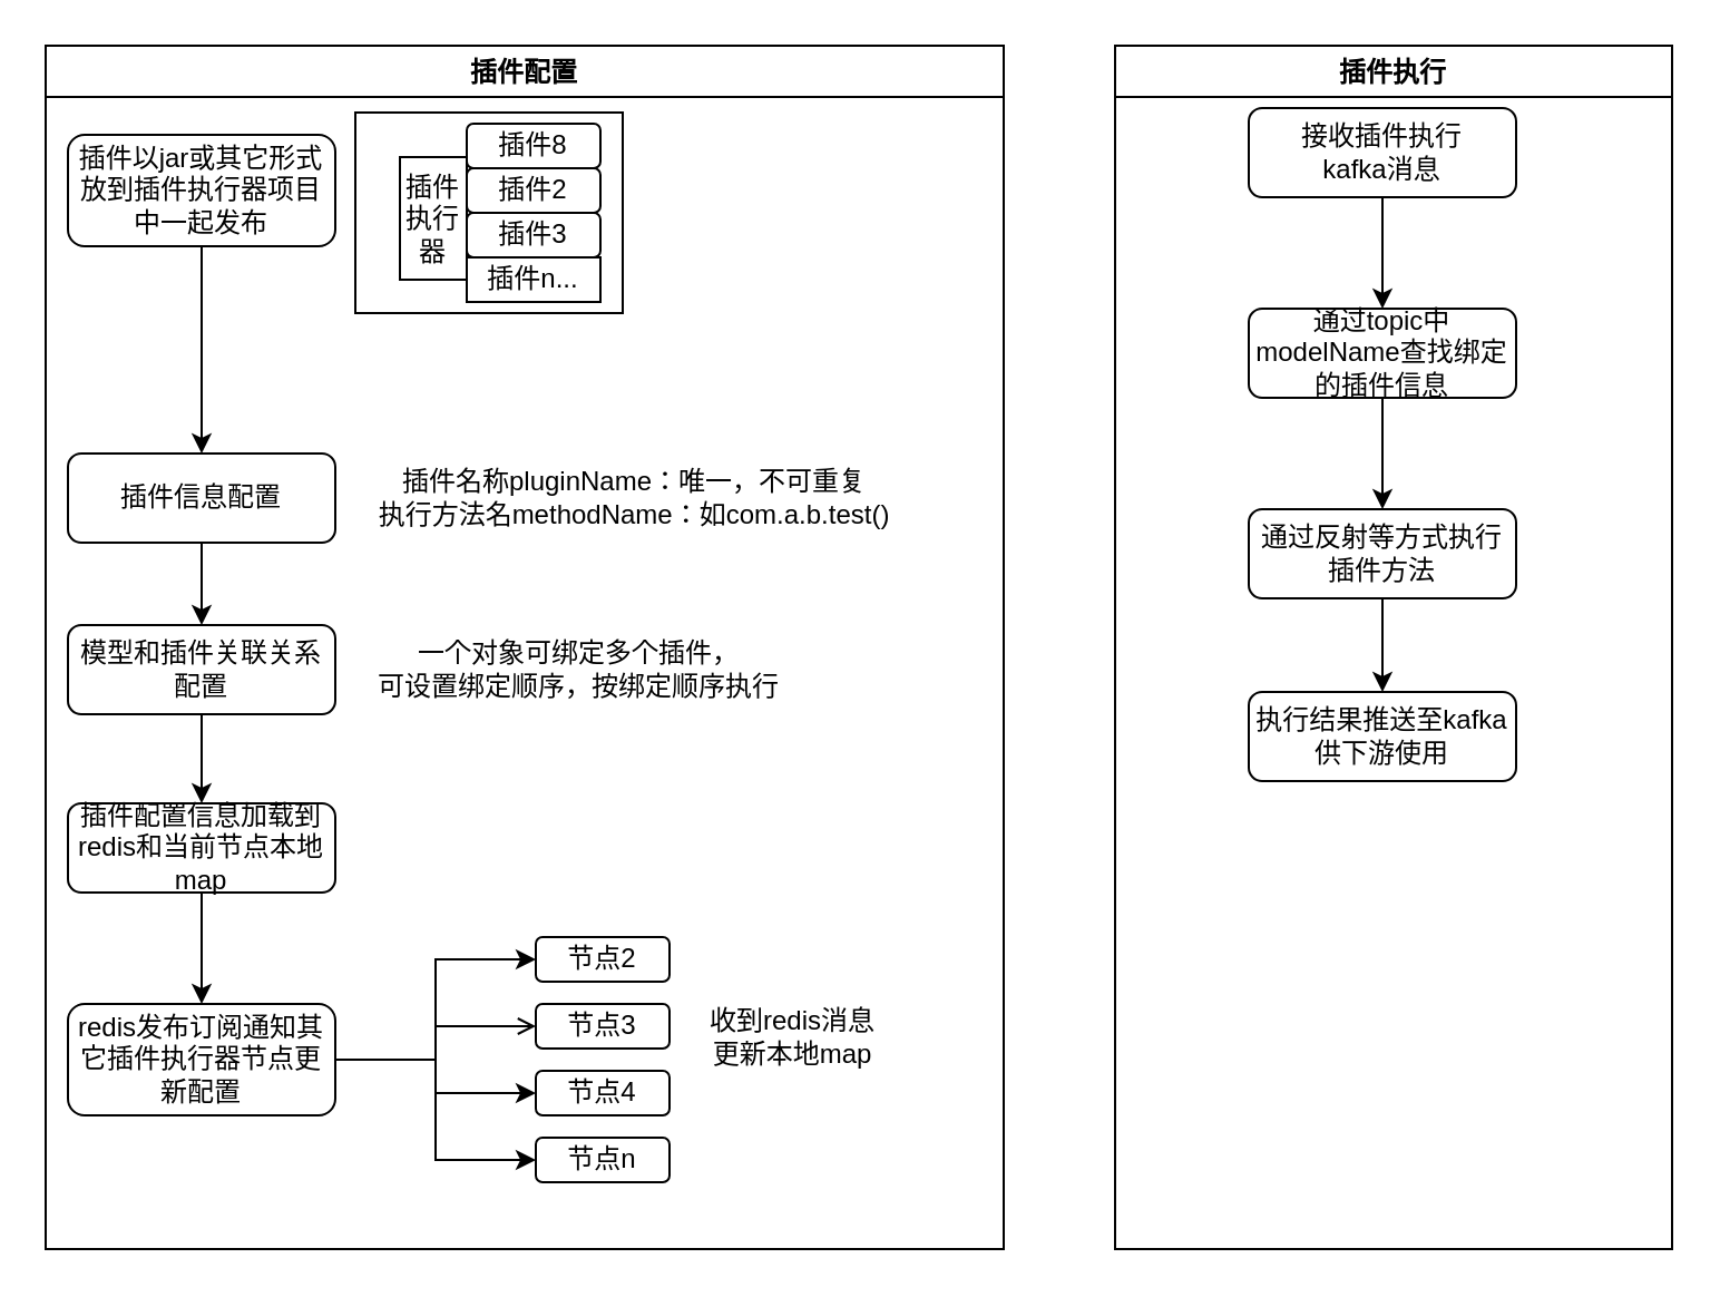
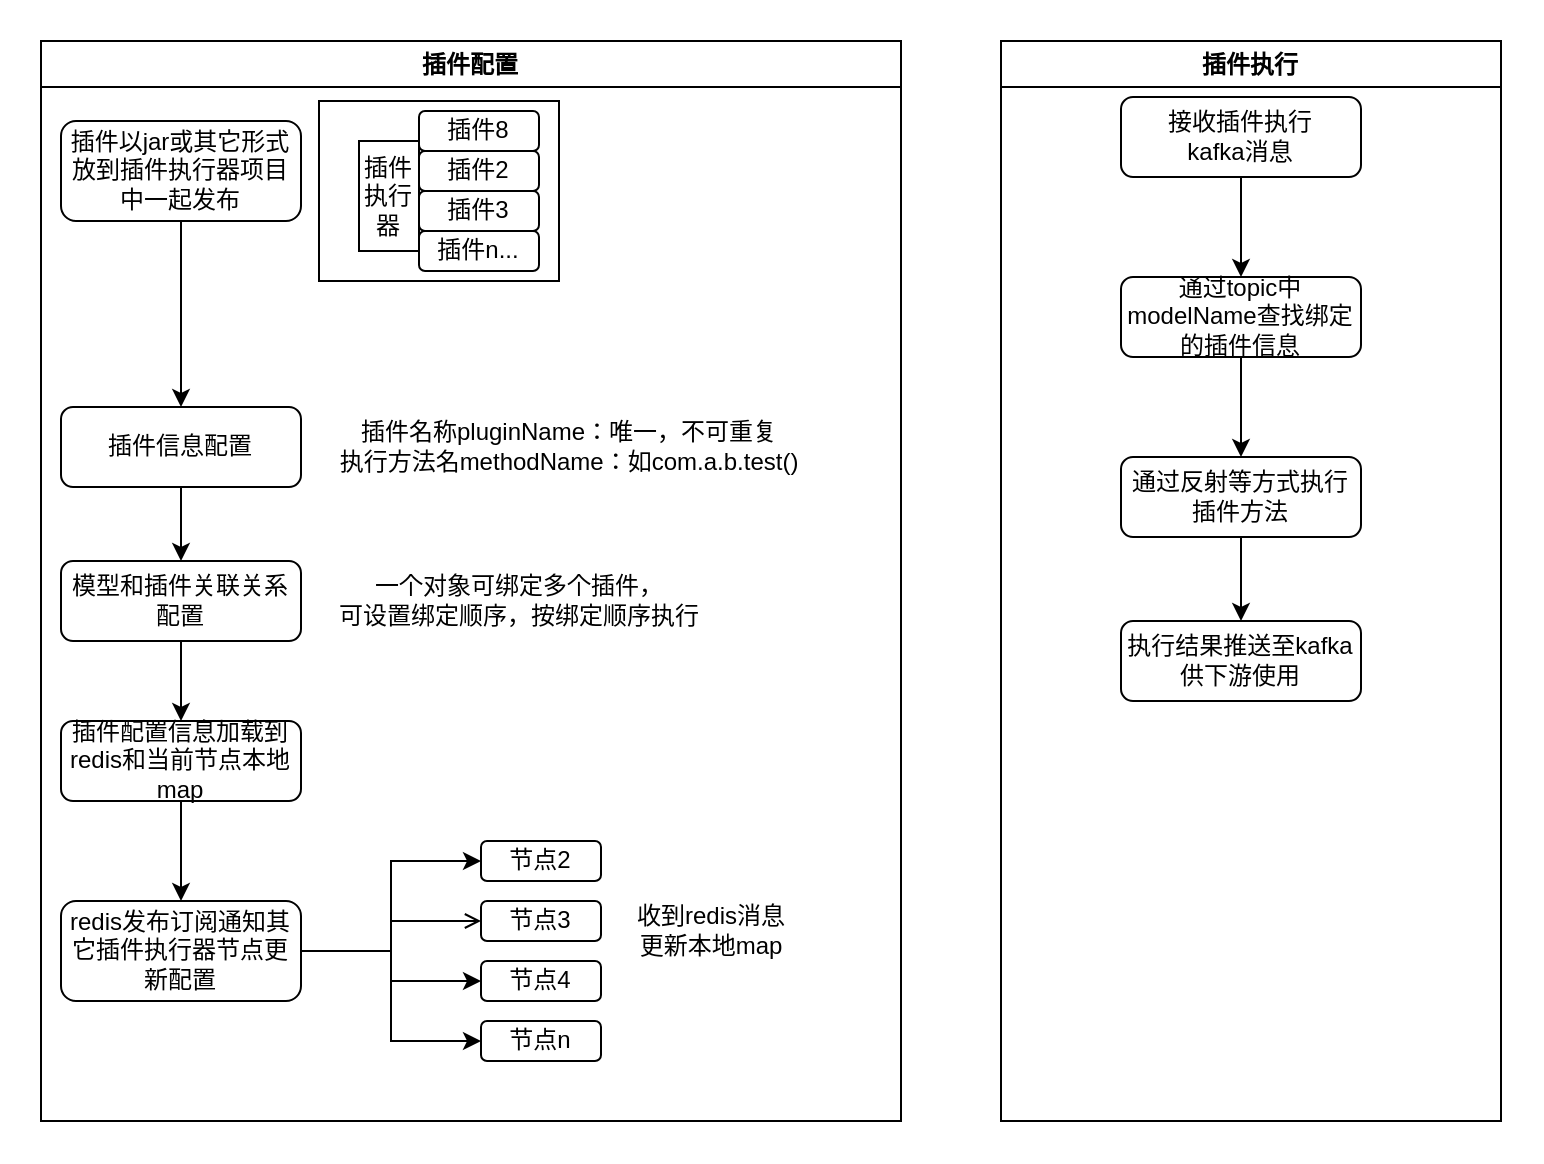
- <mxCell id="34" value="插件n..." style="whiteSpace=wrap;html=1;fontSize=12;glass=0;strokeWidth=1;shadow=0;rounded=0;" vertex="1" parent="10"><mxGeometry x="189" y="95" width="60" height="20" as="geometry" /></mxCell>
+ <mxCell id="34" value="插件n..." style="rounded=1;whiteSpace=wrap;html=1;fontSize=12;glass=0;strokeWidth=1;shadow=0;" vertex="1" parent="10"><mxGeometry x="189" y="95" width="60" height="20" as="geometry" /></mxCell>
